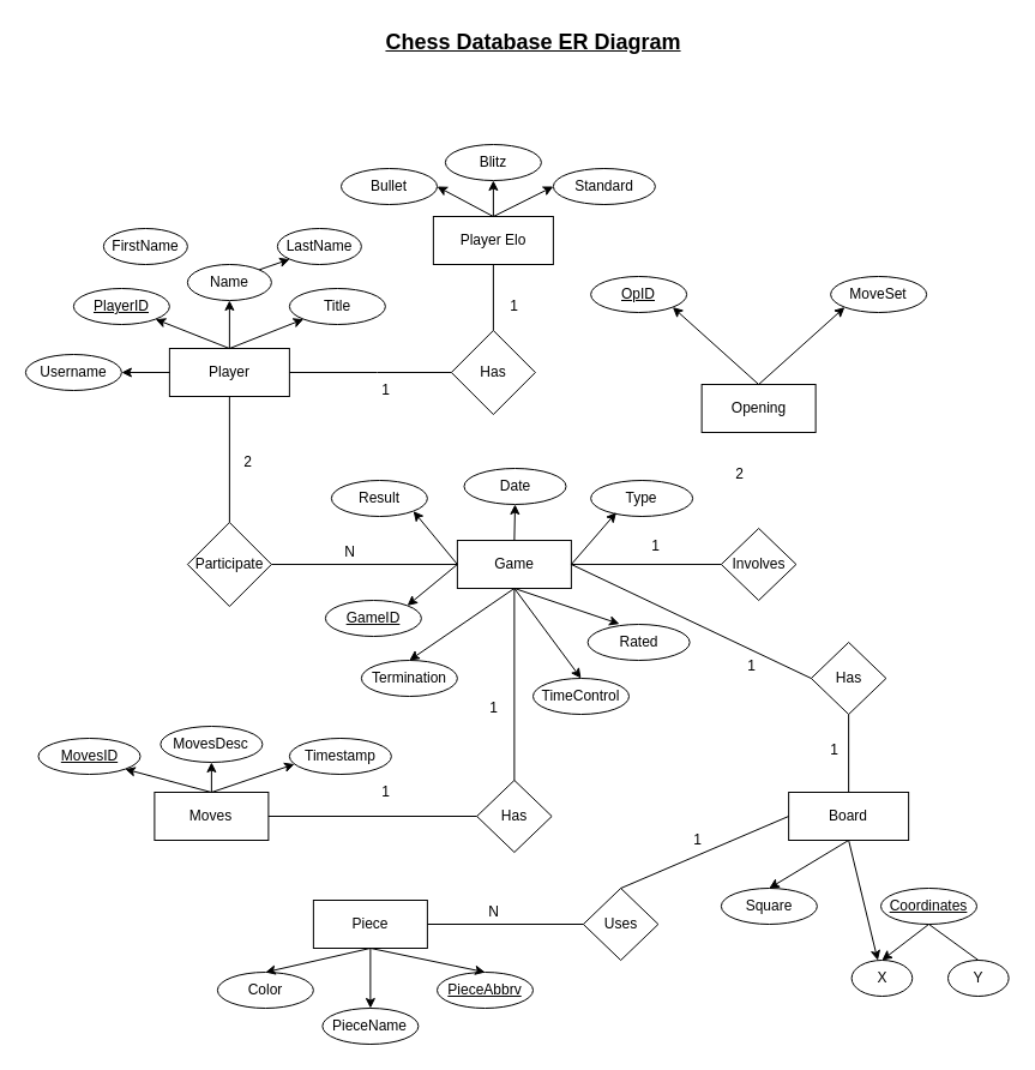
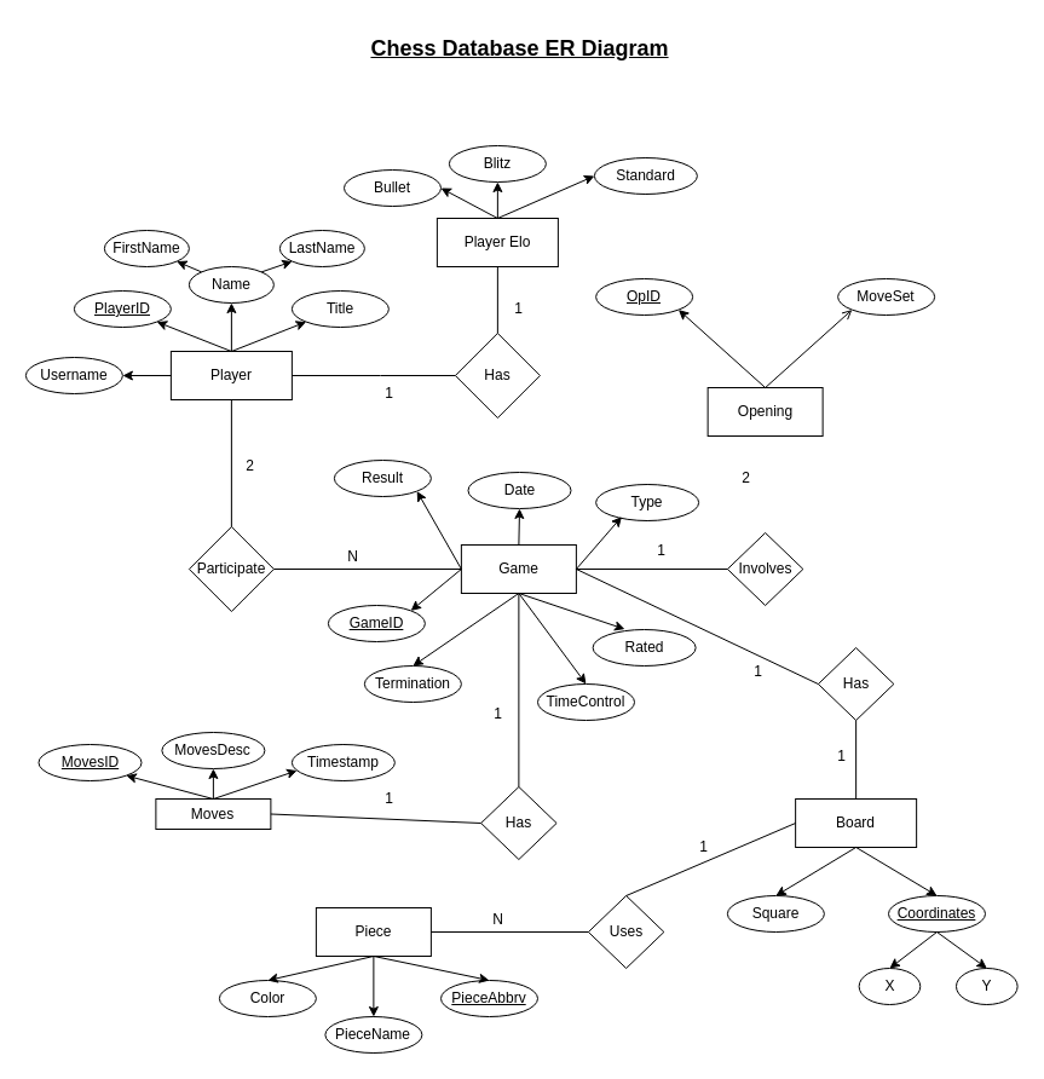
- <mxCell id="77" value="&lt;font style=&quot;font-size: 18px;&quot;&gt;&lt;b&gt;&lt;u&gt;Chess Database ER Diagram&lt;/u&gt;&lt;/b&gt;&lt;/font&gt;" style="text;html=1;align=center;verticalAlign=middle;resizable=0;points=[];autosize=1;strokeColor=none;fillColor=none;" parent="1" vertex="1"><mxGeometry x="309" y="15" width="270" height="40" as="geometry" /></mxCell>
+ <mxCell id="77" value="&lt;font style=&quot;font-size: 18px;&quot;&gt;&lt;b&gt;&lt;u&gt;Chess Database ER Diagram&lt;/u&gt;&lt;/b&gt;&lt;/font&gt;" style="text;html=1;align=center;verticalAlign=middle;resizable=0;points=[];autosize=1;strokeColor=none;fillColor=none;" parent="1" vertex="1"><mxGeometry x="294" y="20" width="270" height="40" as="geometry" /></mxCell>
- <mxCell id="7" value="Standard" style="ellipse;whiteSpace=wrap;html=1;" parent="1" vertex="1"><mxGeometry x="460.88" y="140" width="85" height="30" as="geometry" /></mxCell>
+ <mxCell id="7" value="Standard" style="ellipse;whiteSpace=wrap;html=1;" parent="1" vertex="1"><mxGeometry x="490.88" y="130" width="85" height="30" as="geometry" /></mxCell>
+ <mxCell id="28" value="" style="endArrow=classic;html=1;rounded=0;entryX=1;entryY=1;entryDx=0;entryDy=0;exitX=0;exitY=0;exitDx=0;exitDy=0;" parent="1" source="3" target="26" edge="1"><mxGeometry width="50" height="50" relative="1" as="geometry"><mxPoint x="60.88" y="410" as="sourcePoint" /><mxPoint x="110.88" y="360" as="targetPoint" /></mxGeometry></mxCell>
- <mxCell id="49" value="" style="endArrow=classic;html=1;rounded=0;entryX=0;entryY=1;entryDx=0;entryDy=0;exitX=0.5;exitY=0;exitDx=0;exitDy=0;" parent="1" source="45" target="47" edge="1"><mxGeometry width="50" height="50" relative="1" as="geometry"><mxPoint x="550.88" y="310" as="sourcePoint" /><mxPoint x="600.88" y="260" as="targetPoint" /></mxGeometry></mxCell>
+ <mxCell id="49" value="" style="endArrow=open;html=1;rounded=0;entryX=0;entryY=1;entryDx=0;entryDy=0;exitX=0.5;exitY=0;exitDx=0;exitDy=0;" parent="1" source="45" target="47" edge="1"><mxGeometry width="50" height="50" relative="1" as="geometry"><mxPoint x="550.88" y="310" as="sourcePoint" /><mxPoint x="600.88" y="260" as="targetPoint" /></mxGeometry></mxCell>
- <mxCell id="19" value="Result" style="ellipse;whiteSpace=wrap;html=1;" parent="1" vertex="1"><mxGeometry x="275.88" y="400" width="80" height="30" as="geometry" /></mxCell>
+ <mxCell id="19" value="Result" style="ellipse;whiteSpace=wrap;html=1;" parent="1" vertex="1"><mxGeometry x="275.88" y="380" width="80" height="30" as="geometry" /></mxCell>
- <mxCell id="37" value="Moves" style="rounded=0;whiteSpace=wrap;html=1;" parent="1" vertex="1"><mxGeometry x="128.38" y="660" width="95" height="40" as="geometry" /></mxCell>
+ <mxCell id="37" value="Moves" style="rounded=0;whiteSpace=wrap;html=1;" parent="1" vertex="1"><mxGeometry x="128.38" y="660" width="95" height="25" as="geometry" /></mxCell>
- <mxCell id="63" value="" style="endArrow=classic;html=1;rounded=0;exitX=0.5;exitY=1;exitDx=0;exitDy=0;" parent="1" source="54" target="82" edge="1"><mxGeometry width="50" height="50" relative="1" as="geometry"><mxPoint x="570.88" y="960" as="sourcePoint" /><mxPoint x="620.88" y="910" as="targetPoint" /></mxGeometry></mxCell>
+ <mxCell id="63" value="" style="endArrow=classic;html=1;rounded=0;entryX=0.5;entryY=0;entryDx=0;entryDy=0;exitX=0.5;exitY=1;exitDx=0;exitDy=0;" parent="1" source="54" target="61" edge="1"><mxGeometry width="50" height="50" relative="1" as="geometry"><mxPoint x="570.88" y="960" as="sourcePoint" /><mxPoint x="620.88" y="910" as="targetPoint" /></mxGeometry></mxCell>
- <mxCell id="85" value="" style="endArrow=none;html=1;rounded=0;entryX=0.5;entryY=0;entryDx=0;entryDy=0;exitX=0.5;exitY=1;exitDx=0;exitDy=0;" parent="1" source="61" target="83" edge="1"><mxGeometry width="50" height="50" relative="1" as="geometry"><mxPoint x="784" y="780" as="sourcePoint" /><mxPoint x="744.94" y="810" as="targetPoint" /></mxGeometry></mxCell>
+ <mxCell id="85" value="" style="endArrow=classic;html=1;rounded=0;entryX=0.5;entryY=0;entryDx=0;entryDy=0;exitX=0.5;exitY=1;exitDx=0;exitDy=0;" parent="1" source="61" target="83" edge="1"><mxGeometry width="50" height="50" relative="1" as="geometry"><mxPoint x="784" y="780" as="sourcePoint" /><mxPoint x="744.94" y="810" as="targetPoint" /></mxGeometry></mxCell>
